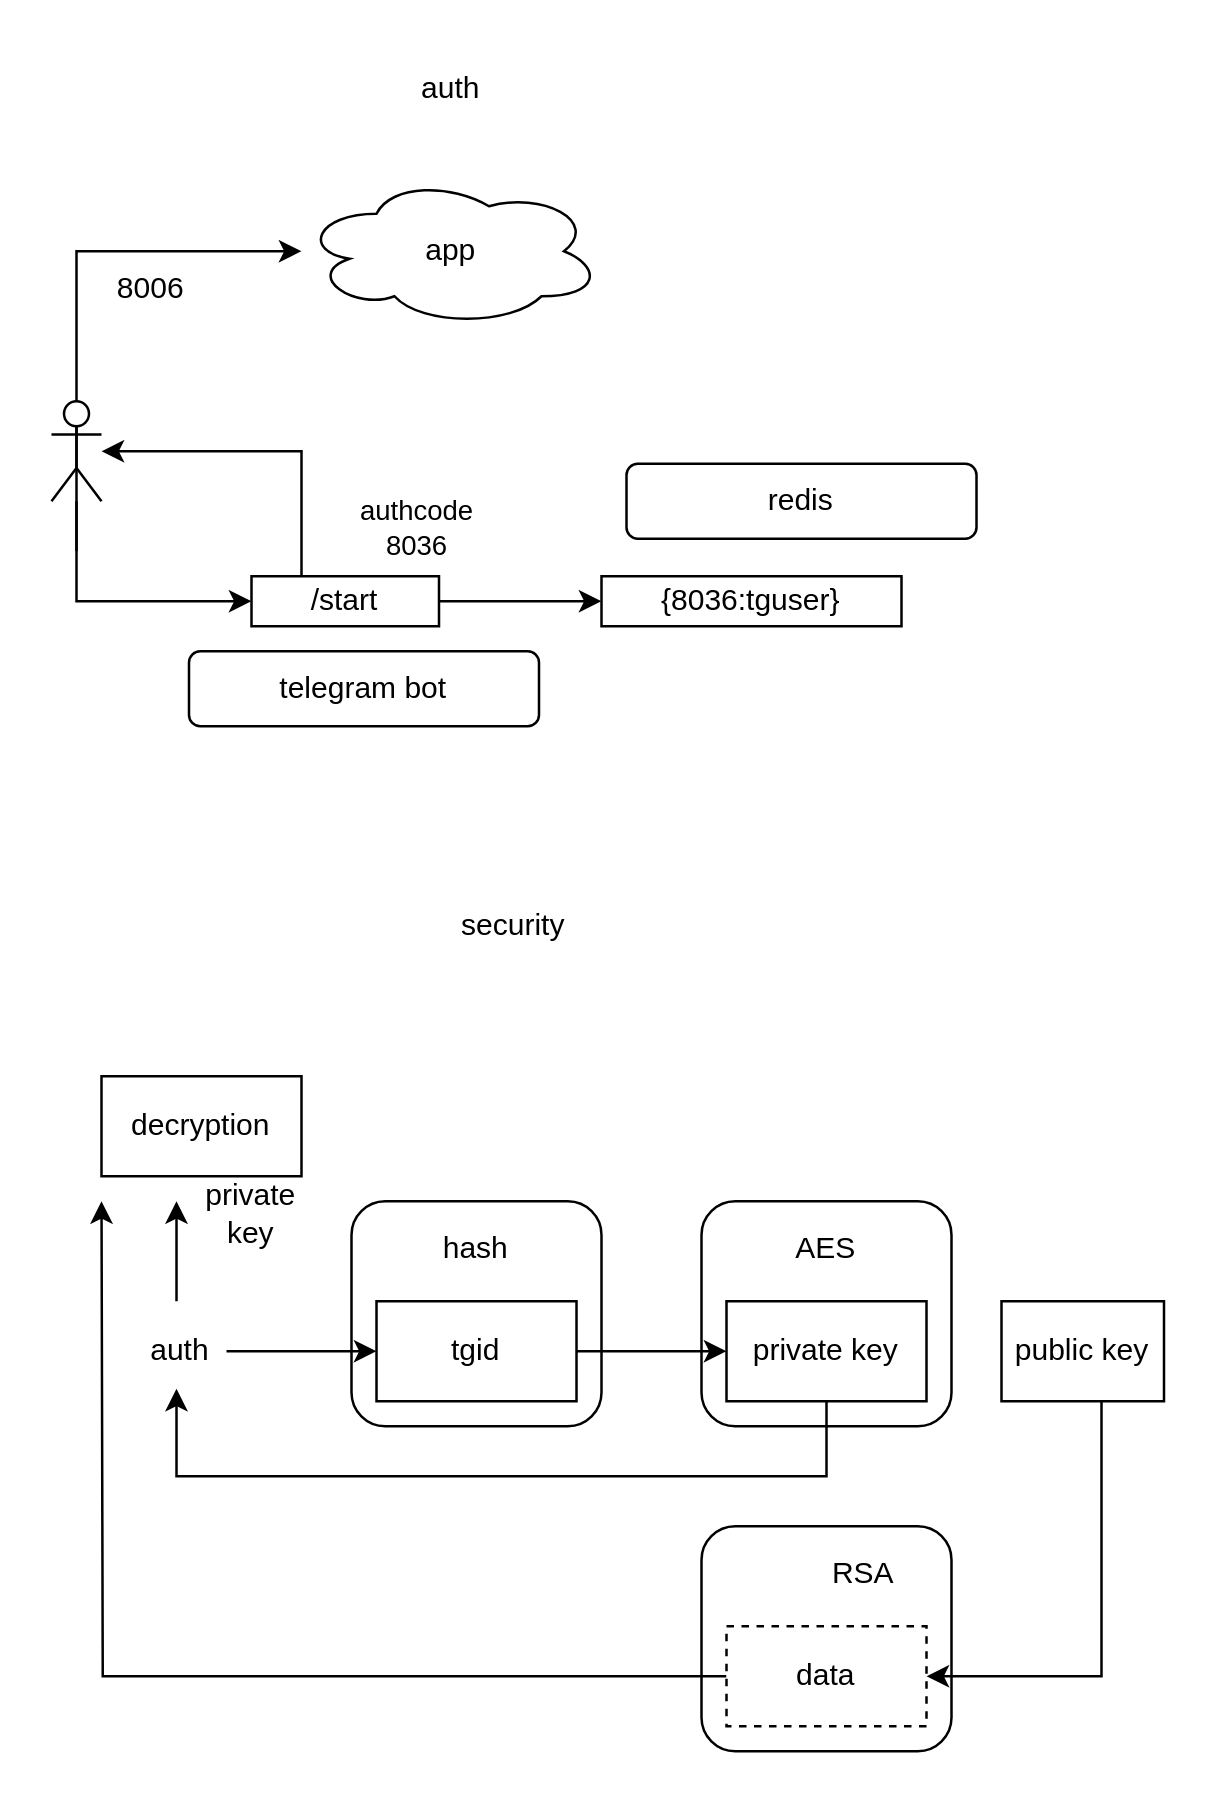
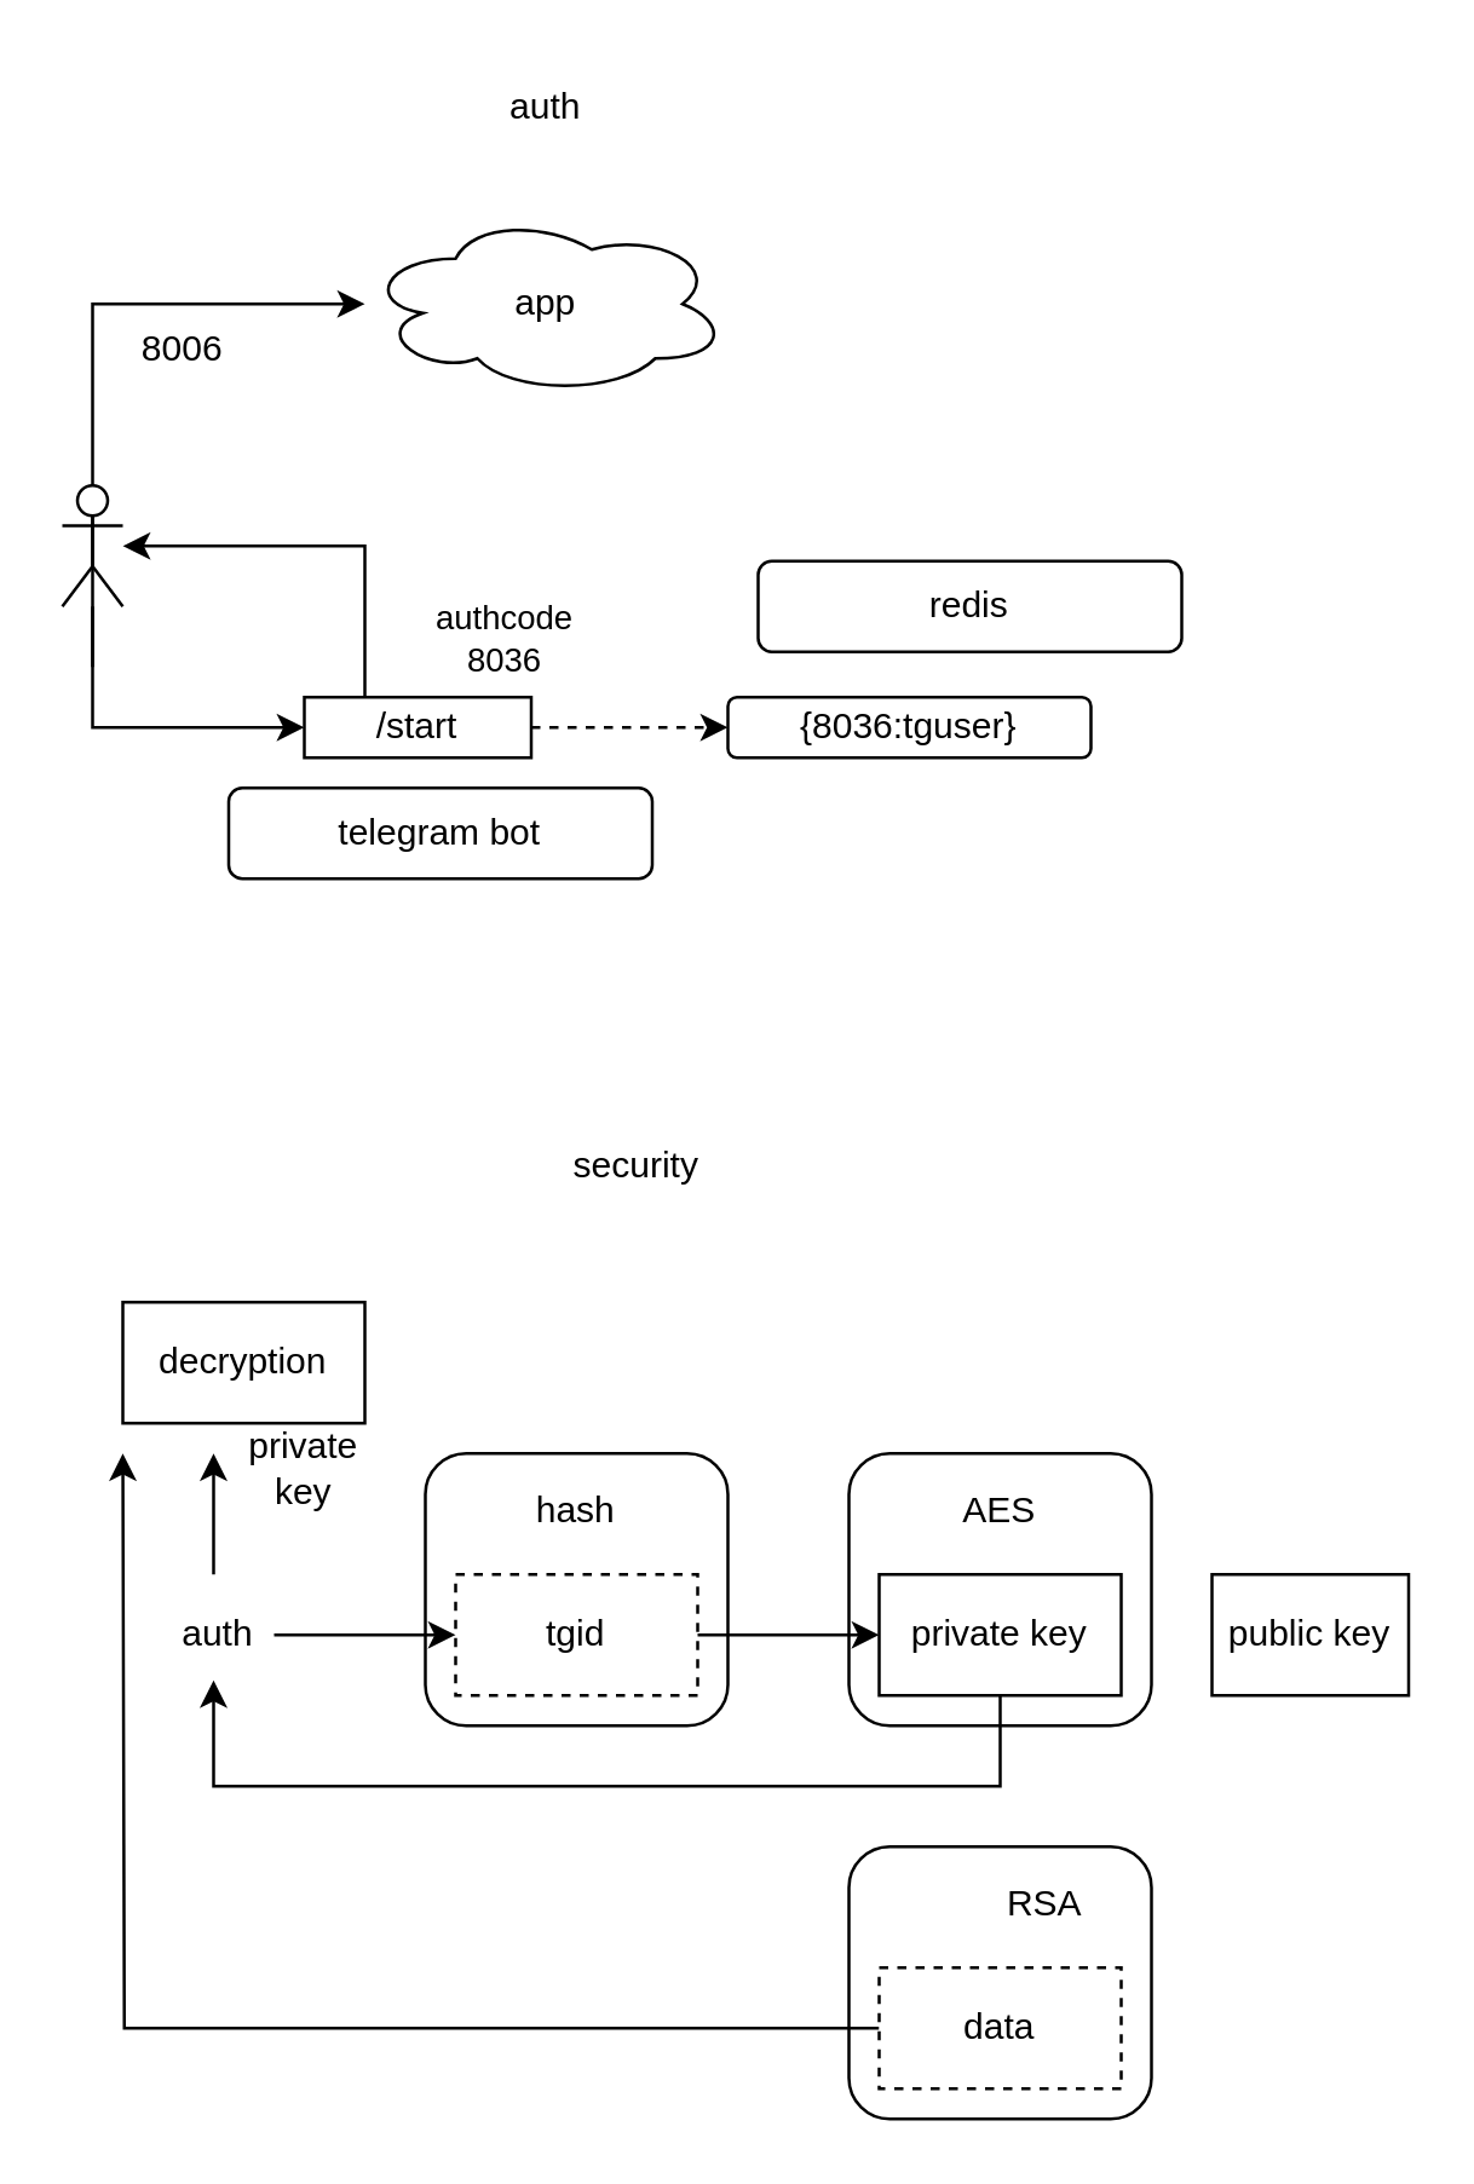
- <mxCell id="7" style="edgeStyle=orthogonalEdgeStyle;rounded=0;orthogonalLoop=1;jettySize=auto;html=1;" edge="1" parent="1" source="10" target="11"><mxGeometry relative="1" as="geometry" /></mxCell>
+ <mxCell id="7" style="edgeStyle=orthogonalEdgeStyle;rounded=0;orthogonalLoop=1;jettySize=auto;html=1;dashed=1;" edge="1" parent="1" source="10" target="11"><mxGeometry relative="1" as="geometry" /></mxCell>
- <mxCell id="11" value="{8036:tguser}" style="rounded=0;whiteSpace=wrap;html=1;" vertex="1" parent="1"><mxGeometry x="240" y="230" width="120" height="20" as="geometry" /></mxCell>
+ <mxCell id="11" value="{8036:tguser}" style="whiteSpace=wrap;html=1;rounded=1;" vertex="1" parent="1"><mxGeometry x="240" y="230" width="120" height="20" as="geometry" /></mxCell>
- <mxCell id="34" value="security" style="text;html=1;align=center;verticalAlign=middle;whiteSpace=wrap;rounded=0;" vertex="1" parent="1"><mxGeometry x="175" y="355" width="60" height="30" as="geometry" /></mxCell>
+ <mxCell id="34" value="security" style="text;html=1;align=center;verticalAlign=middle;whiteSpace=wrap;rounded=0;" vertex="1" parent="1"><mxGeometry x="180" y="370" width="60" height="30" as="geometry" /></mxCell>
- <mxCell id="16" value="tgid" style="rounded=0;whiteSpace=wrap;html=1;" vertex="1" parent="1"><mxGeometry x="150" y="520" width="80" height="40" as="geometry" /></mxCell>
+ <mxCell id="16" value="tgid" style="rounded=0;whiteSpace=wrap;html=1;dashed=1;" vertex="1" parent="1"><mxGeometry x="150" y="520" width="80" height="40" as="geometry" /></mxCell>
- <mxCell id="31" style="edgeStyle=orthogonalEdgeStyle;rounded=0;orthogonalLoop=1;jettySize=auto;html=1;entryX=1;entryY=0.5;entryDx=0;entryDy=0;" edge="1" parent="1" source="26" target="30"><mxGeometry relative="1" as="geometry"><Array as="points"><mxPoint x="440" y="670" /></Array></mxGeometry></mxCell>
